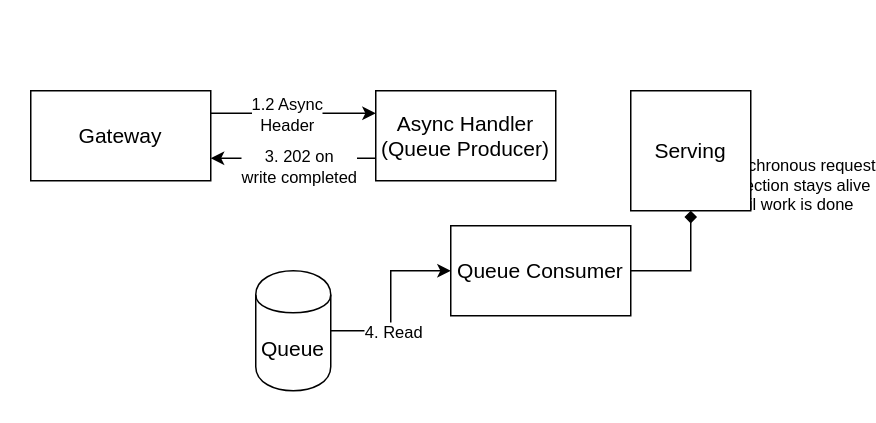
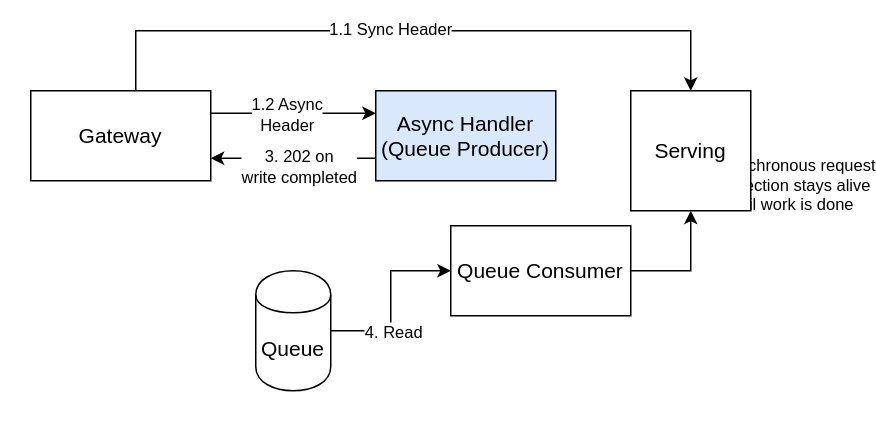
+ <mxCell id="4" style="edgeStyle=orthogonalEdgeStyle;rounded=0;orthogonalLoop=1;jettySize=auto;html=1;exitX=0.5;exitY=0;exitDx=0;exitDy=0;entryX=0.5;entryY=0;entryDx=0;entryDy=0;" parent="1" source="6" target="16" edge="1"><mxGeometry relative="1" as="geometry"><Array as="points"><mxPoint x="90" y="20" /><mxPoint x="460" y="20" /></Array></mxGeometry></mxCell>
+ <mxCell id="5" value="1.1 Sync Header" style="edgeLabel;html=1;align=center;verticalAlign=middle;resizable=0;points=[];" parent="4" vertex="1" connectable="0"><mxGeometry x="-0.049" y="2" relative="1" as="geometry"><mxPoint as="offset" /></mxGeometry></mxCell>
- <mxCell id="9" value="&lt;font style=&quot;font-size: 14px&quot;&gt;Async Handler (Queue Producer)&lt;/font&gt;" style="whiteSpace=wrap;html=1;rounded=0;" parent="1" vertex="1"><mxGeometry x="250" y="60" width="120" height="60" as="geometry" /></mxCell>
+ <mxCell id="9" value="&lt;font style=&quot;font-size: 14px&quot;&gt;Async Handler (Queue Producer)&lt;/font&gt;" style="whiteSpace=wrap;html=1;rounded=0;fillColor=#dae8fc;" parent="1" vertex="1"><mxGeometry x="250" y="60" width="120" height="60" as="geometry" /></mxCell>
- <mxCell id="13" style="edgeStyle=orthogonalEdgeStyle;rounded=0;orthogonalLoop=1;jettySize=auto;html=1;exitX=1;exitY=0.5;exitDx=0;exitDy=0;entryX=0.5;entryY=1;entryDx=0;entryDy=0;endArrow=diamond;" parent="1" source="15" target="16" edge="1"><mxGeometry relative="1" as="geometry" /></mxCell>
+ <mxCell id="13" style="edgeStyle=orthogonalEdgeStyle;rounded=0;orthogonalLoop=1;jettySize=auto;html=1;exitX=1;exitY=0.5;exitDx=0;exitDy=0;entryX=0.5;entryY=1;entryDx=0;entryDy=0;" parent="1" source="15" target="16" edge="1"><mxGeometry relative="1" as="geometry" /></mxCell>
